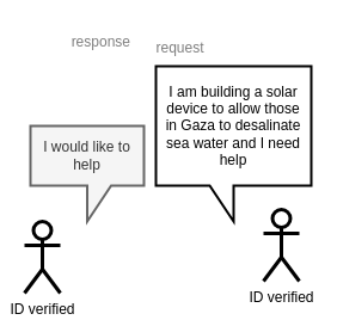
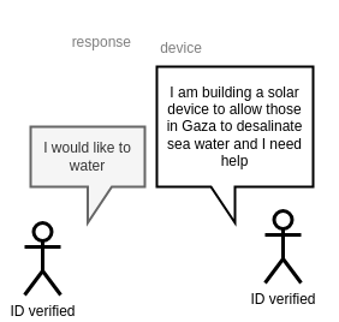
- <mxCell id="6" value="request" style="text;html=1;align=center;verticalAlign=middle;resizable=0;points=[];autosize=1;strokeColor=none;fillColor=none;textOpacity=50;" parent="1" vertex="1"><mxGeometry x="120" y="25" width="60" height="30" as="geometry" /></mxCell>
+ <mxCell id="6" value="device" style="text;html=1;align=center;verticalAlign=middle;resizable=0;points=[];autosize=1;strokeColor=none;fillColor=none;textOpacity=50;" parent="1" vertex="1"><mxGeometry x="120" y="25" width="60" height="30" as="geometry" /></mxCell>
- <mxCell id="5" value="I would like to help" style="shape=callout;whiteSpace=wrap;html=1;perimeter=calloutPerimeter;strokeWidth=2;fillColor=#f5f5f5;fontColor=#333333;strokeColor=#666666;" parent="1" vertex="1"><mxGeometry x="25" y="105" width="95" height="80" as="geometry" /></mxCell>
+ <mxCell id="5" value="I would like to water" style="shape=callout;whiteSpace=wrap;html=1;perimeter=calloutPerimeter;strokeWidth=2;fillColor=#f5f5f5;fontColor=#333333;strokeColor=#666666;" parent="1" vertex="1"><mxGeometry x="25" y="105" width="95" height="80" as="geometry" /></mxCell>
